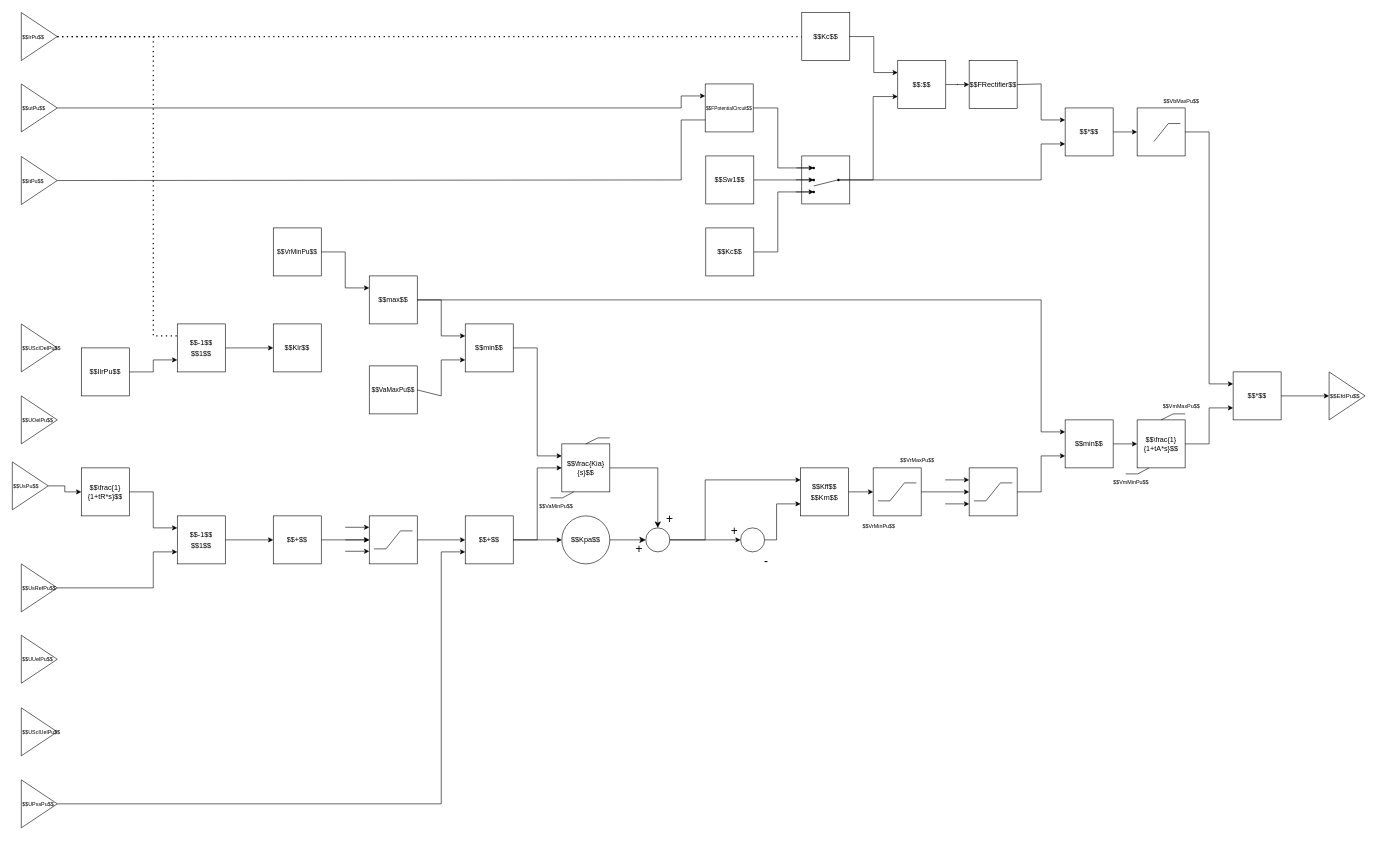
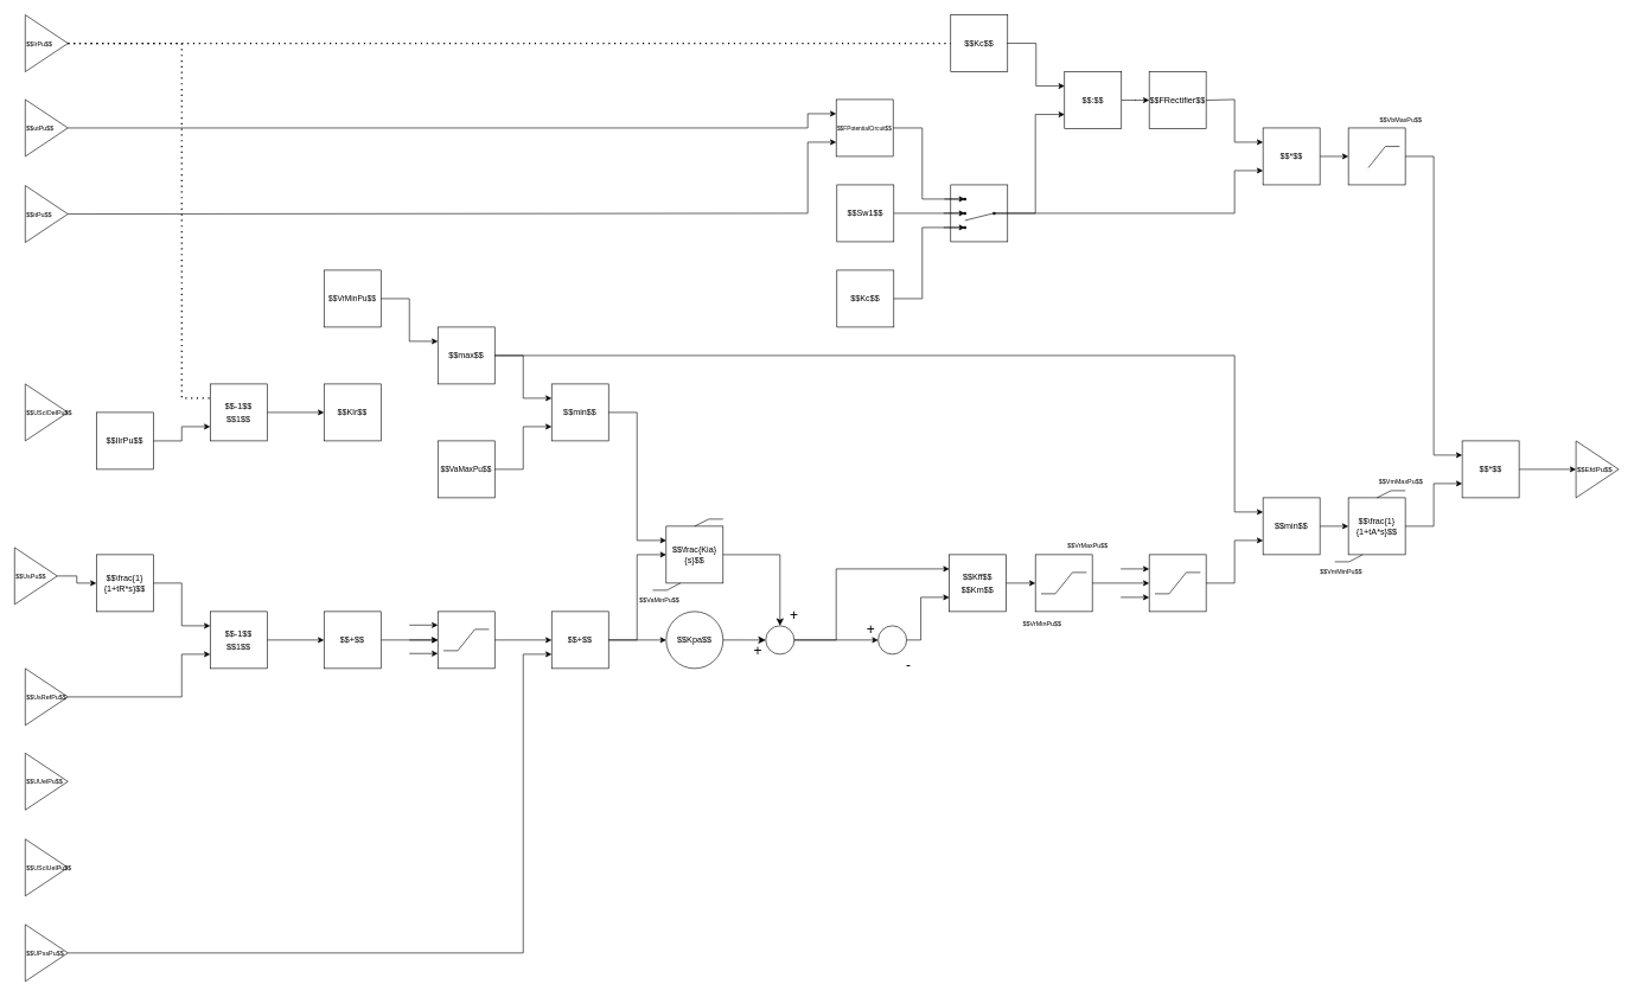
- <mxCell id="126" value="" style="endArrow=none;html=1;rounded=0;exitX=1;exitY=0.5;exitDx=0;exitDy=0;entryX=0;entryY=0.75;entryDx=0;entryDy=0;" parent="1" source="86" target="11" edge="1"><mxGeometry width="50" height="50" relative="1" as="geometry"><mxPoint x="265" y="289" as="sourcePoint" /><mxPoint x="315" y="239" as="targetPoint" /><Array as="points"><mxPoint x="1135" y="299" /><mxPoint x="1135" y="199" /></Array></mxGeometry></mxCell>
+ <mxCell id="126" value="" style="endArrow=classic;html=1;rounded=0;exitX=1;exitY=0.5;exitDx=0;exitDy=0;entryX=0;entryY=0.75;entryDx=0;entryDy=0;" parent="1" source="86" target="11" edge="1"><mxGeometry width="50" height="50" relative="1" as="geometry"><mxPoint x="265" y="289" as="sourcePoint" /><mxPoint x="315" y="239" as="targetPoint" /><Array as="points"><mxPoint x="1135" y="299" /><mxPoint x="1135" y="199" /></Array></mxGeometry></mxCell>
- <mxCell id="93" value="&lt;table style=&quot;font-size: 11px;&quot;&gt;&lt;tbody&gt;&lt;tr&gt;&lt;td&gt;&lt;font style=&quot;font-size: 11px;&quot;&gt;$$VaMaxPu$$&lt;/font&gt;&lt;/td&gt;&lt;/tr&gt;&lt;/tbody&gt;&lt;/table&gt;" style="whiteSpace=wrap;html=1;aspect=fixed;" parent="1" vertex="1"><mxGeometry x="615" y="609" width="80" height="80" as="geometry" /></mxCell>
+ <mxCell id="93" value="&lt;table style=&quot;font-size: 11px;&quot;&gt;&lt;tbody&gt;&lt;tr&gt;&lt;td&gt;&lt;font style=&quot;font-size: 11px;&quot;&gt;$$VaMaxPu$$&lt;/font&gt;&lt;/td&gt;&lt;/tr&gt;&lt;/tbody&gt;&lt;/table&gt;" style="whiteSpace=wrap;html=1;aspect=fixed;" parent="1" vertex="1"><mxGeometry x="615" y="619" width="80" height="80" as="geometry" /></mxCell>
- <mxCell id="2" value="&lt;font style=&quot;font-size: 9px;&quot;&gt;$$UOelPu$$&lt;/font&gt;" style="triangle;whiteSpace=wrap;html=1;align=left;" parent="1" vertex="1"><mxGeometry x="35" y="659" width="60" height="80" as="geometry" /></mxCell>
